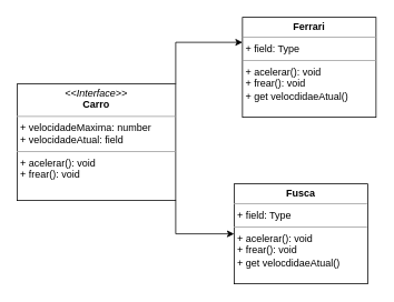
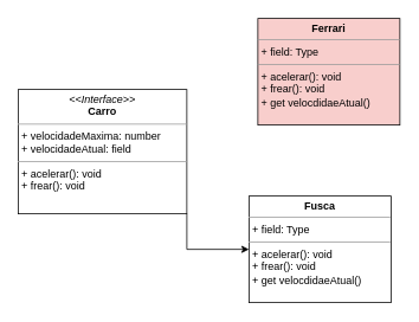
- <mxCell id="3" style="edgeStyle=orthogonalEdgeStyle;rounded=0;orthogonalLoop=1;jettySize=auto;html=1;exitX=1;exitY=0;exitDx=0;exitDy=0;entryX=0;entryY=0.25;entryDx=0;entryDy=0;" edge="1" parent="1" source="4" target="6"><mxGeometry relative="1" as="geometry" /></mxCell>
- <mxCell id="6" value="&lt;p style=&quot;margin:0px;margin-top:4px;text-align:center;&quot;&gt;&lt;b style=&quot;background-color: initial;&quot;&gt;Ferrari&lt;/b&gt;&lt;br&gt;&lt;/p&gt;&lt;hr size=&quot;1&quot;&gt;&lt;p style=&quot;margin:0px;margin-left:4px;&quot;&gt;+ field: Type&lt;/p&gt;&lt;hr size=&quot;1&quot;&gt;&lt;p style=&quot;margin:0px;margin-left:4px;&quot;&gt;+ acelerar(): void&lt;/p&gt;&lt;p style=&quot;margin:0px;margin-left:4px;&quot;&gt;+ frear(): void&lt;br&gt;&lt;/p&gt;&lt;p style=&quot;margin:0px;margin-left:4px;&quot;&gt;+ get velocdidaeAtual()&lt;/p&gt;" style="verticalAlign=top;align=left;overflow=fill;fontSize=12;fontFamily=Helvetica;html=1;whiteSpace=wrap;" vertex="1" parent="1"><mxGeometry x="290" y="20" width="160" height="120" as="geometry" /></mxCell>
+ <mxCell id="6" value="&lt;p style=&quot;margin:0px;margin-top:4px;text-align:center;&quot;&gt;&lt;b style=&quot;background-color: initial;&quot;&gt;Ferrari&lt;/b&gt;&lt;br&gt;&lt;/p&gt;&lt;hr size=&quot;1&quot;&gt;&lt;p style=&quot;margin:0px;margin-left:4px;&quot;&gt;+ field: Type&lt;/p&gt;&lt;hr size=&quot;1&quot;&gt;&lt;p style=&quot;margin:0px;margin-left:4px;&quot;&gt;+ acelerar(): void&lt;/p&gt;&lt;p style=&quot;margin:0px;margin-left:4px;&quot;&gt;+ frear(): void&lt;br&gt;&lt;/p&gt;&lt;p style=&quot;margin:0px;margin-left:4px;&quot;&gt;+ get velocdidaeAtual()&lt;/p&gt;" style="verticalAlign=top;align=left;overflow=fill;fontSize=12;fontFamily=Helvetica;html=1;whiteSpace=wrap;fillColor=#f8cecc;" vertex="1" parent="1"><mxGeometry x="290" y="20" width="160" height="120" as="geometry" /></mxCell>
